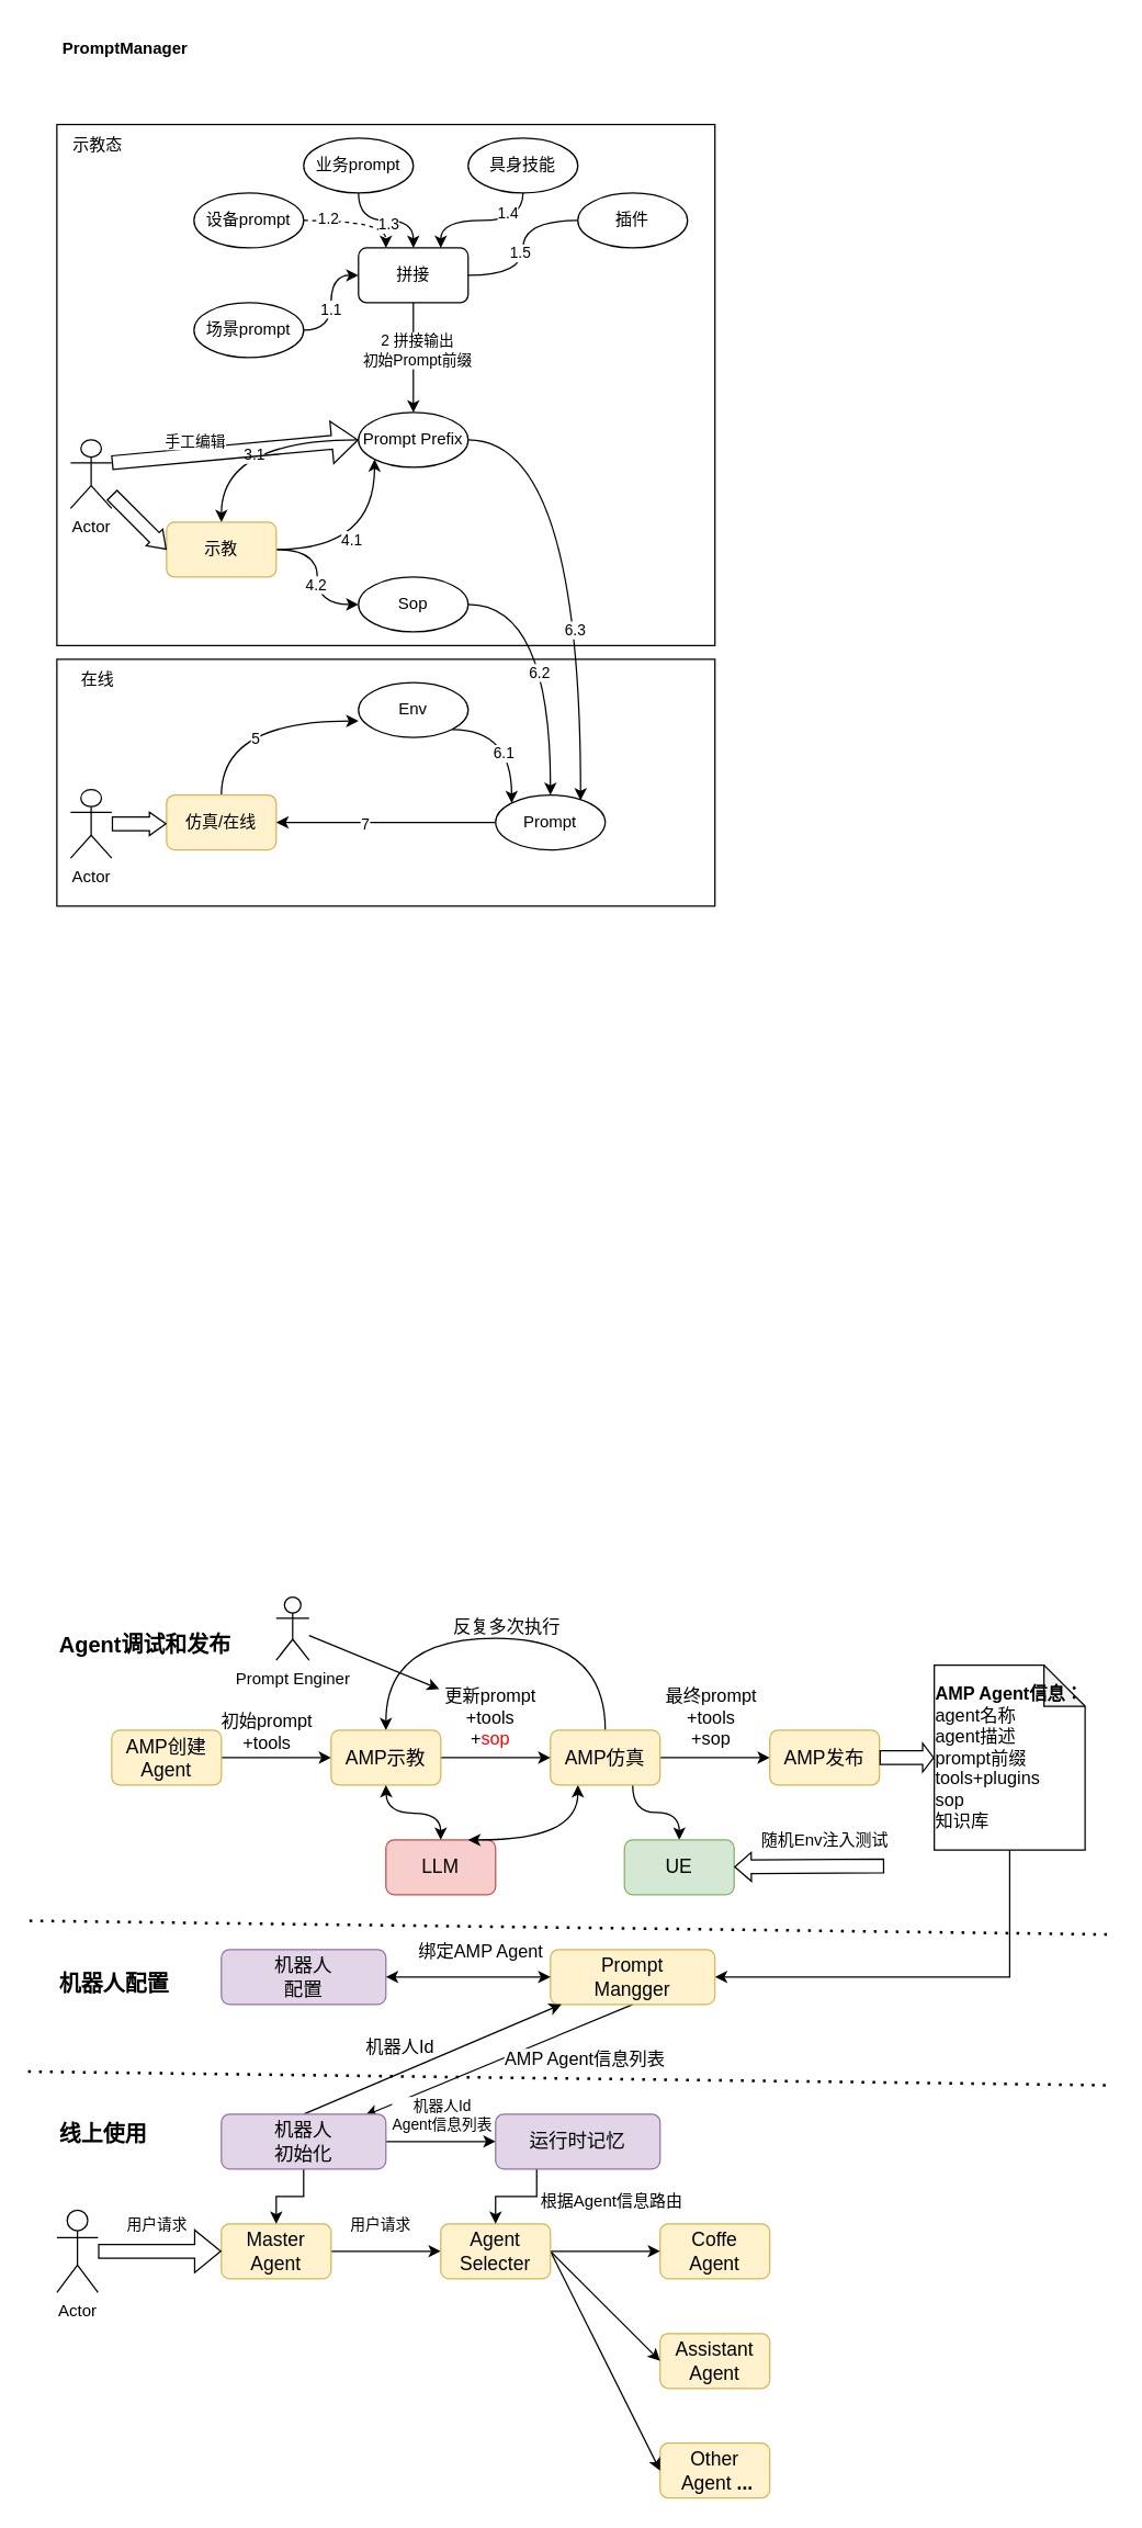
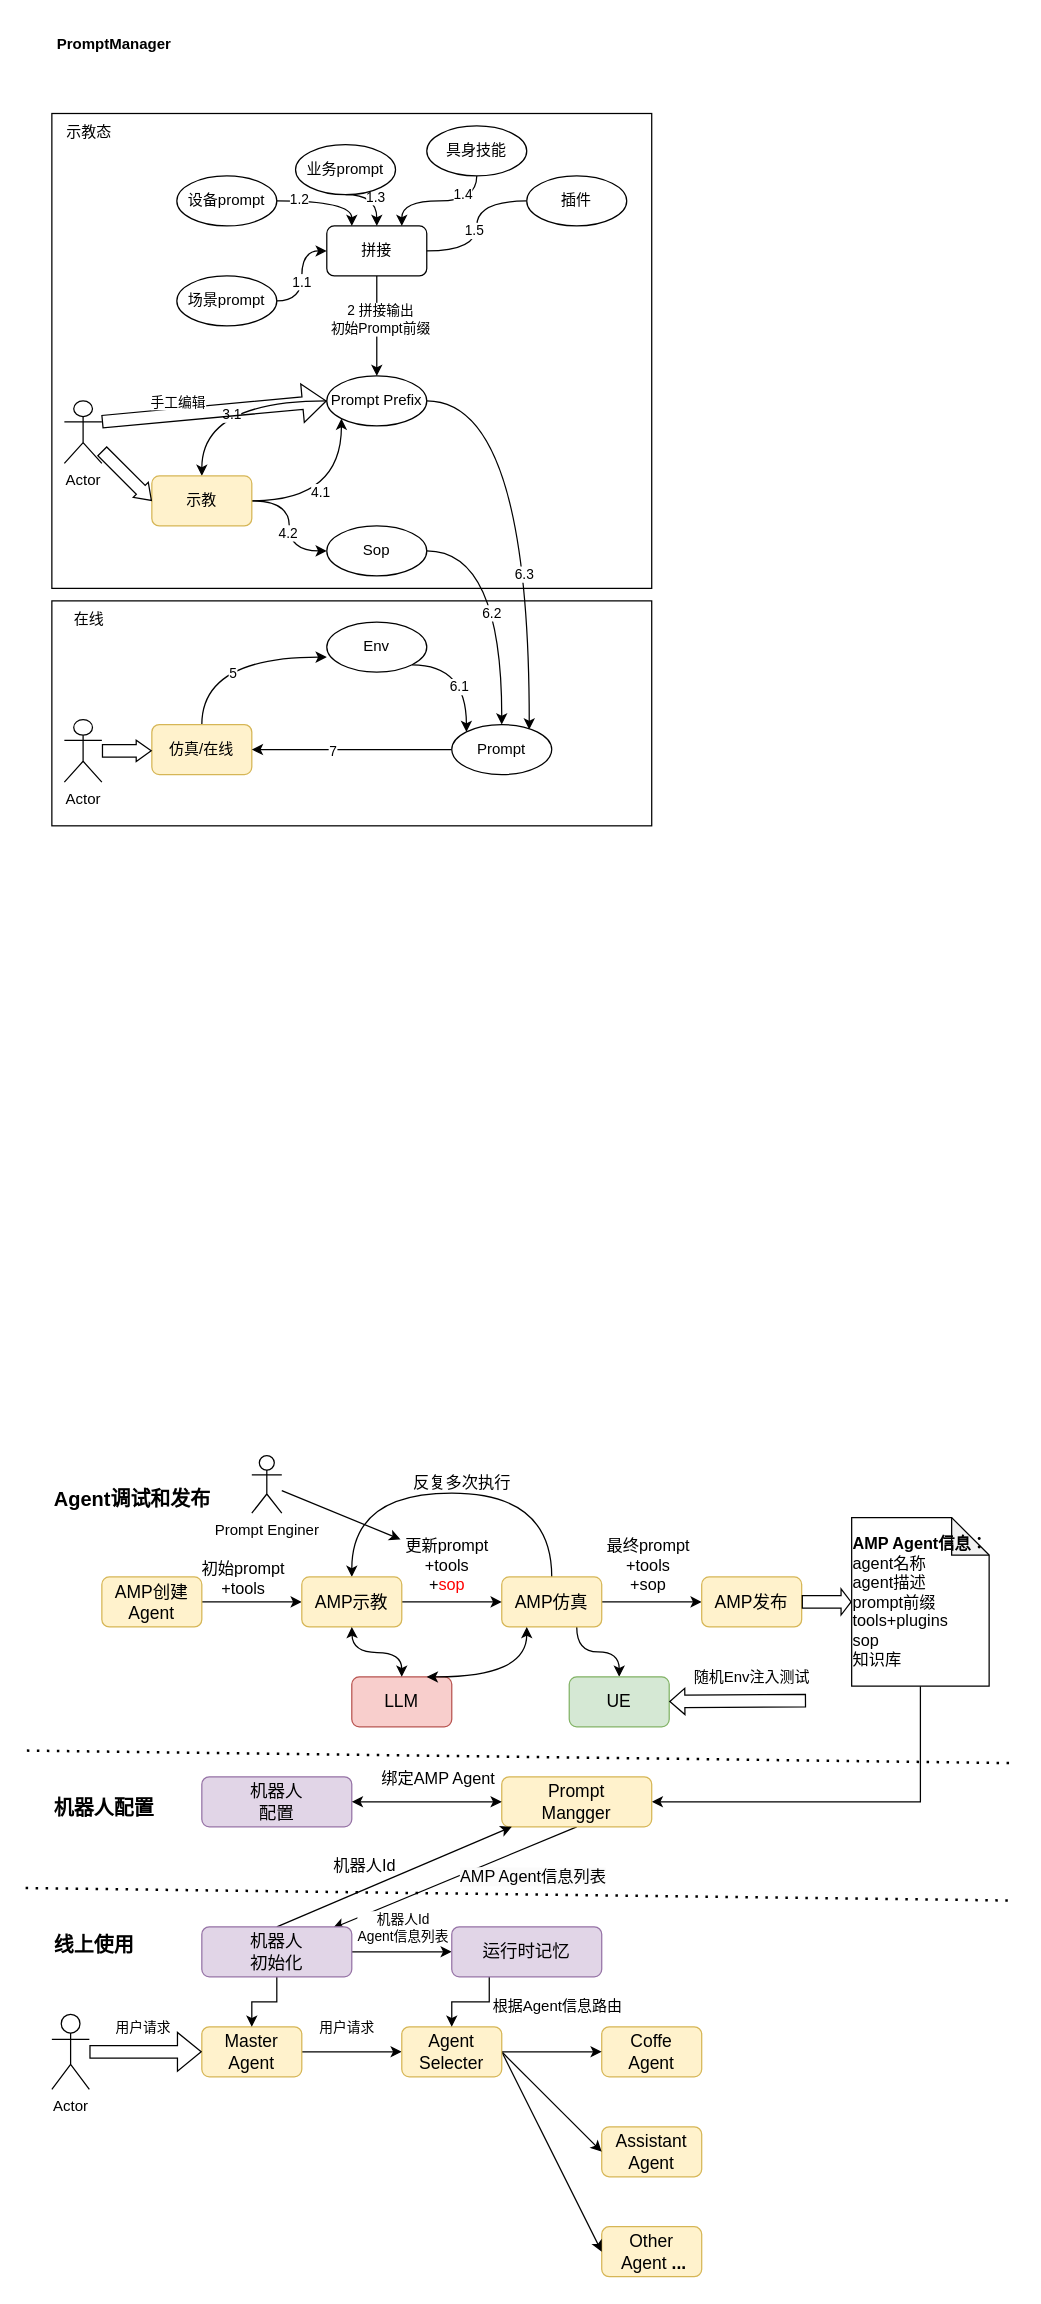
- <mxCell id="16" value="业务prompt" style="ellipse;whiteSpace=wrap;html=1;" parent="1" vertex="1"><mxGeometry x="221" y="100" width="80" height="40" as="geometry" /></mxCell>
+ <mxCell id="16" value="业务prompt" style="ellipse;whiteSpace=wrap;html=1;" parent="1" vertex="1"><mxGeometry x="236" y="115" width="80" height="40" as="geometry" /></mxCell>
- <mxCell id="8" style="edgeStyle=orthogonalEdgeStyle;rounded=0;orthogonalLoop=1;jettySize=auto;html=1;exitX=1;exitY=0.5;exitDx=0;exitDy=0;entryX=0.25;entryY=0;entryDx=0;entryDy=0;curved=1;dashed=1;" parent="1" source="10" target="6" edge="1"><mxGeometry relative="1" as="geometry" /></mxCell>
+ <mxCell id="8" style="edgeStyle=orthogonalEdgeStyle;rounded=0;orthogonalLoop=1;jettySize=auto;html=1;exitX=1;exitY=0.5;exitDx=0;exitDy=0;entryX=0.25;entryY=0;entryDx=0;entryDy=0;curved=1;" parent="1" source="10" target="6" edge="1"><mxGeometry relative="1" as="geometry" /></mxCell>
